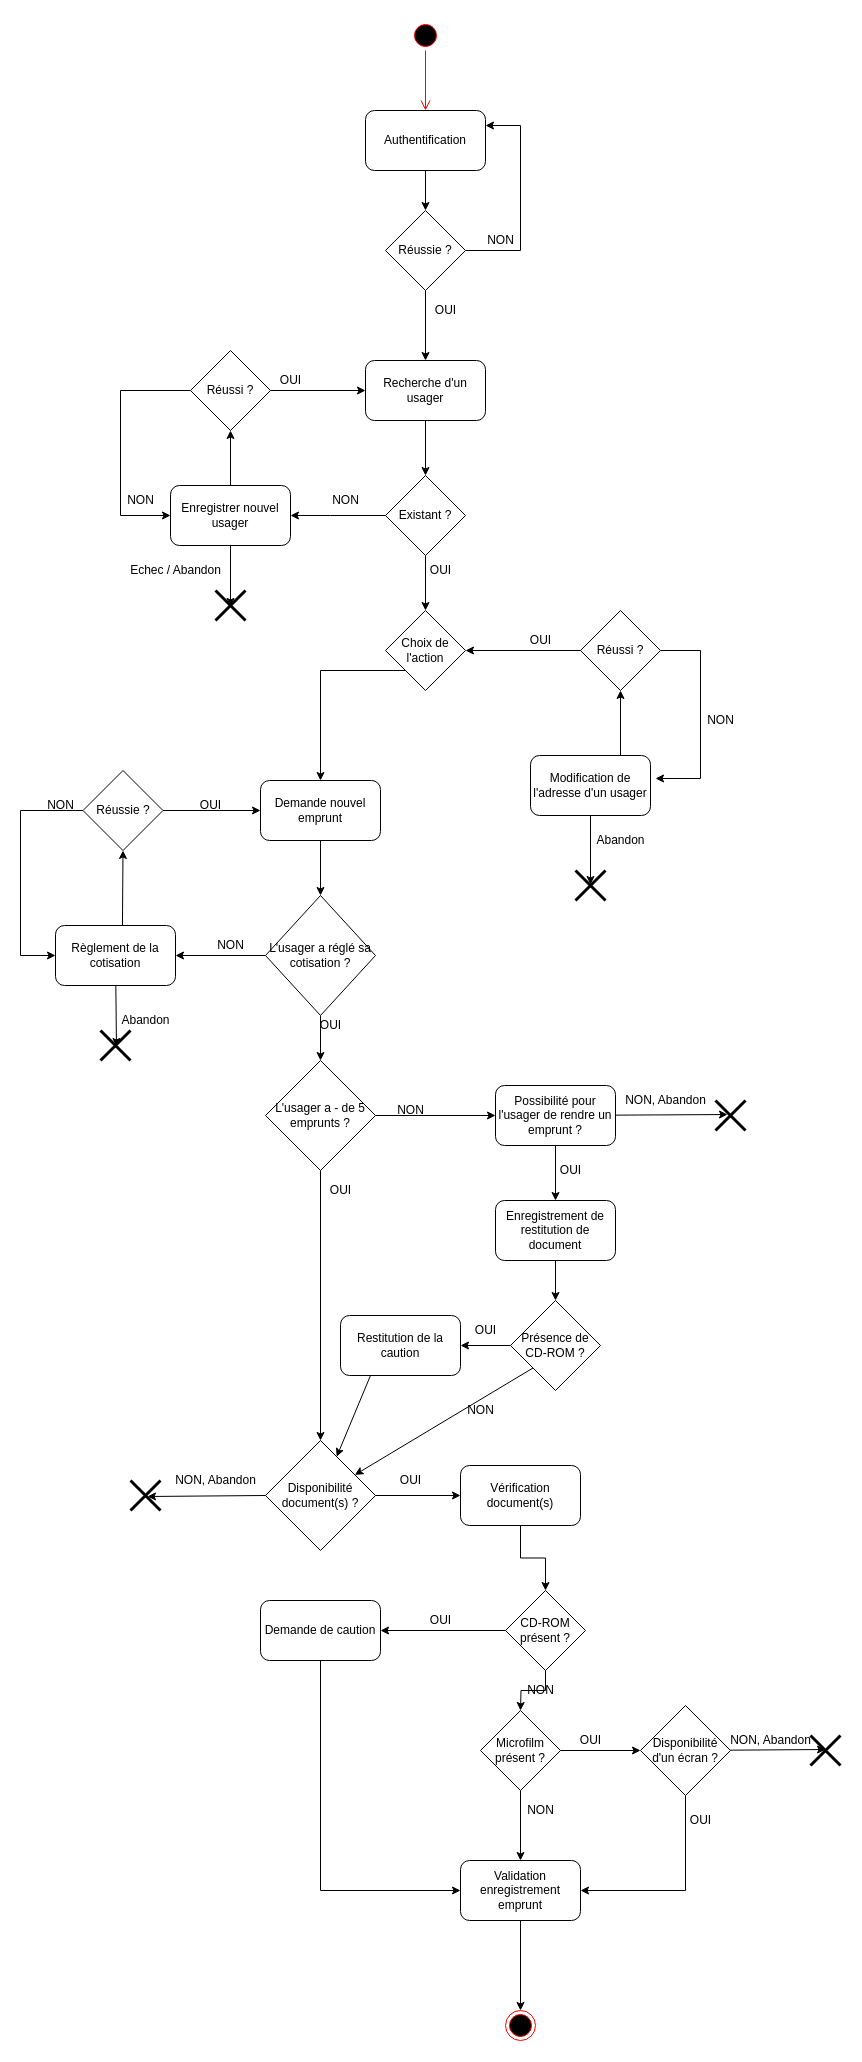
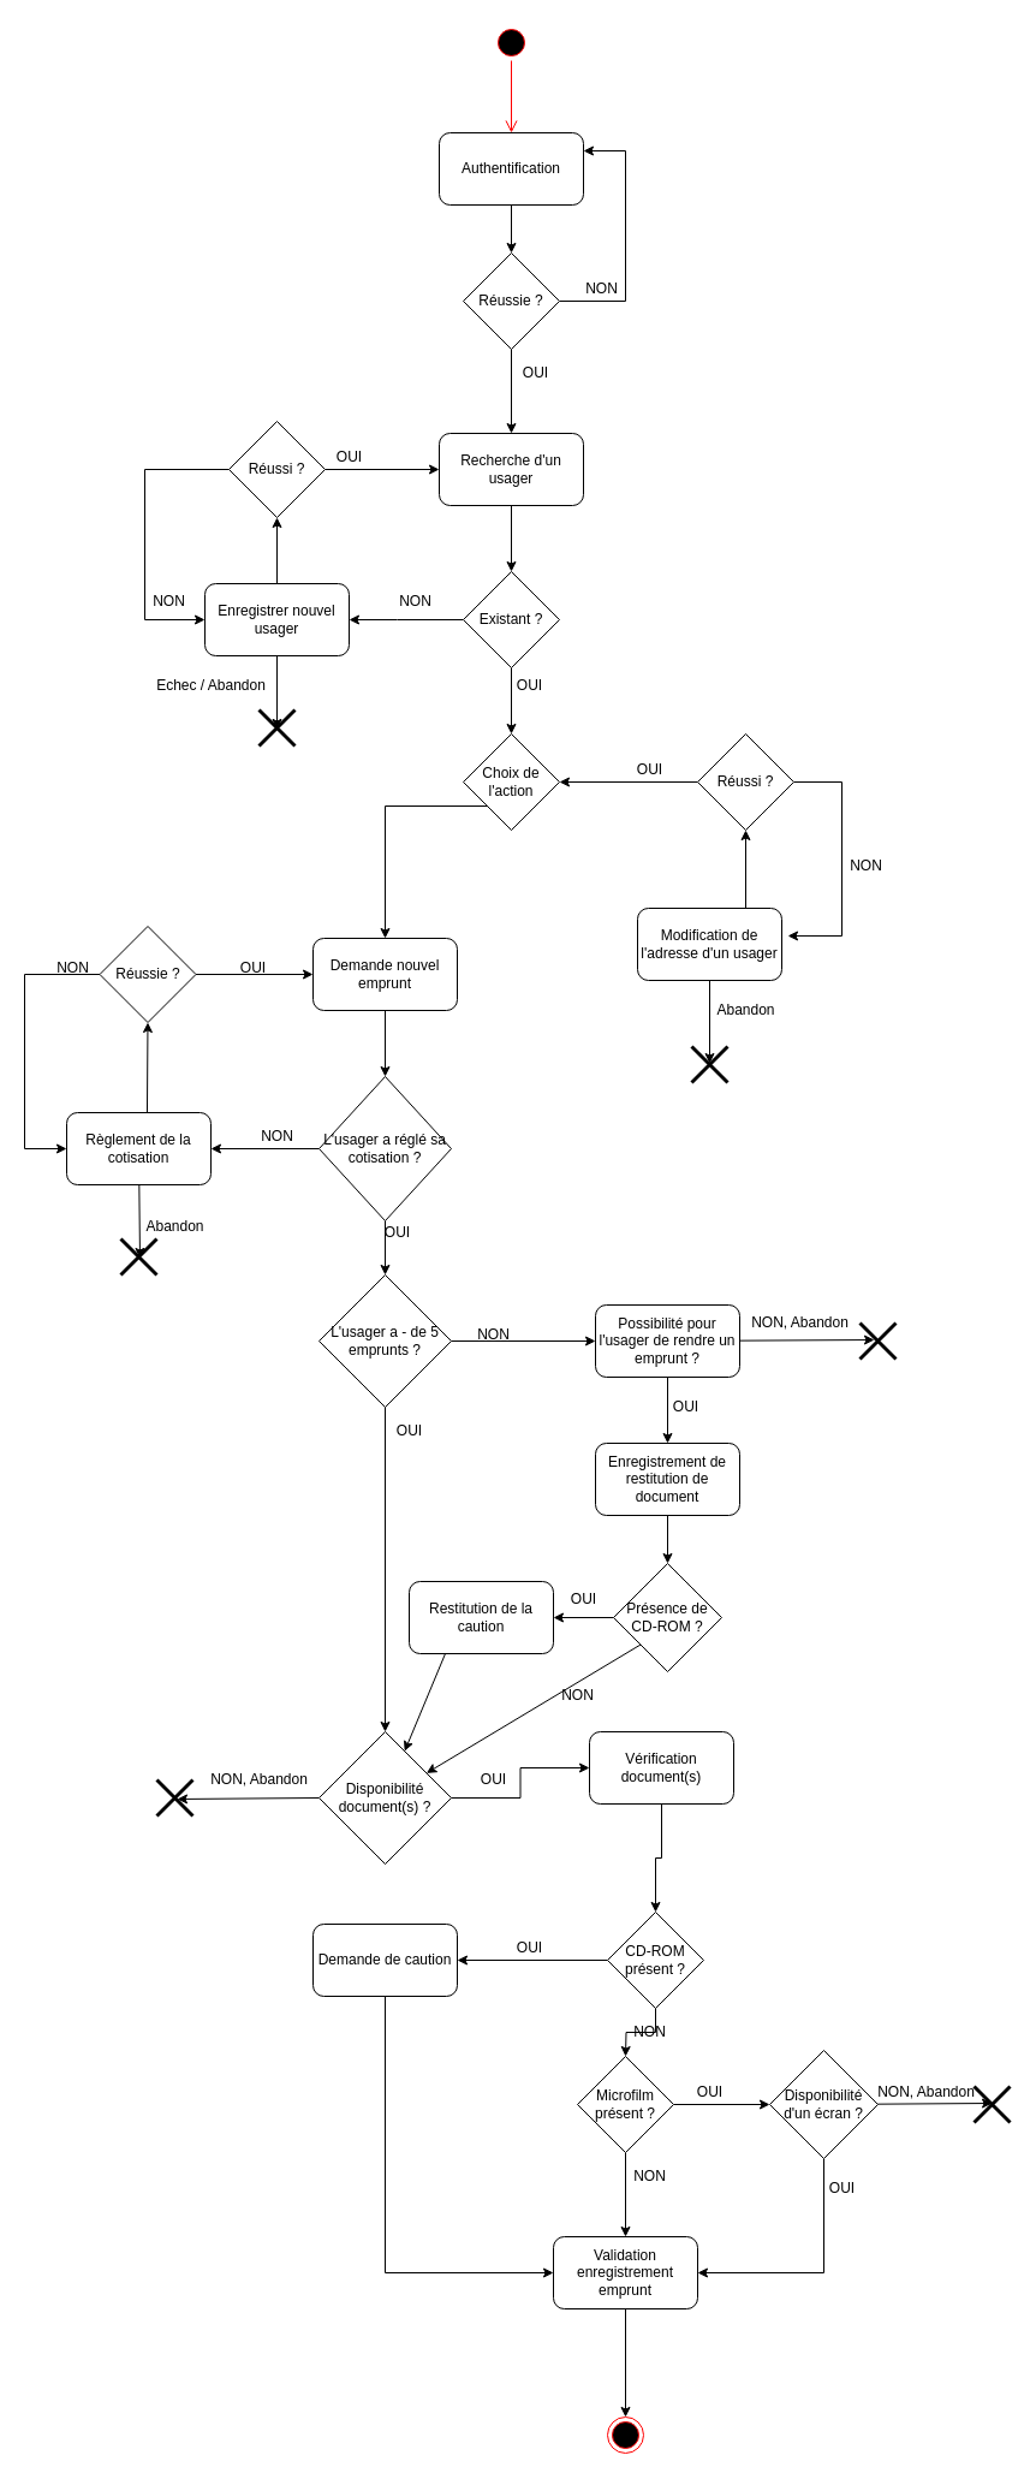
- <mxCell id="48" value="Vérification document(s)" style="rounded=1;whiteSpace=wrap;html=1;" parent="1" vertex="1"><mxGeometry x="460" y="1465" width="120" height="60" as="geometry" /></mxCell>
+ <mxCell id="48" value="Vérification document(s)" style="rounded=1;whiteSpace=wrap;html=1;" parent="1" vertex="1"><mxGeometry x="490" y="1440" width="120" height="60" as="geometry" /></mxCell>
